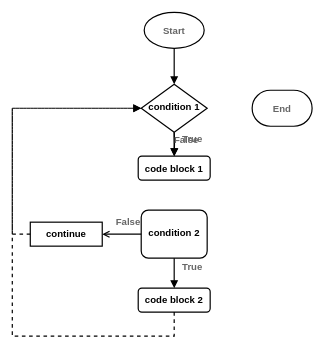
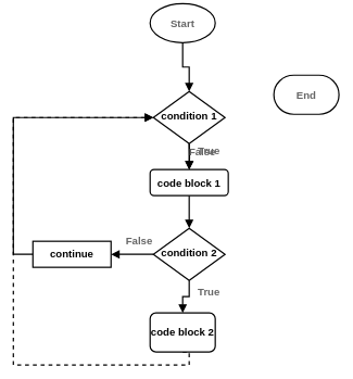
- <mxCell id="6" value="&lt;font color=&quot;#666666&quot;&gt;Start&lt;/font&gt;" style="strokeWidth=2;html=1;shape=mxgraph.flowchart.start_1;whiteSpace=wrap;fontSize=16;fontStyle=1" parent="1" vertex="1"><mxGeometry x="240" y="20" width="100" height="60" as="geometry" /></mxCell>
+ <mxCell id="6" value="&lt;font color=&quot;#666666&quot;&gt;Start&lt;/font&gt;" style="strokeWidth=2;html=1;shape=mxgraph.flowchart.start_1;whiteSpace=wrap;fontSize=16;fontStyle=1" parent="1" vertex="1"><mxGeometry x="230" y="5" width="100" height="60" as="geometry" /></mxCell>
- <mxCell id="7" value="&lt;font color=&quot;#666666&quot;&gt;End&lt;/font&gt;" style="strokeWidth=2;html=1;shape=mxgraph.flowchart.terminator;whiteSpace=wrap;fontSize=16;fontStyle=1" parent="1" vertex="1"><mxGeometry x="420" y="150" width="100" height="60" as="geometry" /></mxCell>
+ <mxCell id="7" value="&lt;font color=&quot;#666666&quot;&gt;End&lt;/font&gt;" style="strokeWidth=2;html=1;shape=mxgraph.flowchart.terminator;whiteSpace=wrap;fontSize=16;fontStyle=1" parent="1" vertex="1"><mxGeometry x="420" y="115" width="100" height="60" as="geometry" /></mxCell>
+ <mxCell id="10" value="" style="rounded=0;html=1;jettySize=auto;orthogonalLoop=1;fontSize=16;endArrow=block;endFill=1;endSize=8;strokeWidth=2;shadow=0;labelBackgroundColor=none;edgeStyle=orthogonalEdgeStyle;fontStyle=1;exitX=0.5;exitY=1;exitDx=0;exitDy=0;entryX=0.5;entryY=0;entryDx=0;entryDy=0;" edge="1" parent="1" source="8" target="11"><mxGeometry relative="1" as="geometry"><mxPoint x="300" y="90" as="sourcePoint" /><mxPoint x="390" y="120" as="targetPoint" /></mxGeometry></mxCell>
- <mxCell id="16" value="" style="rounded=0;html=1;jettySize=auto;orthogonalLoop=1;fontSize=16;endArrow=block;endFill=1;endSize=8;strokeWidth=2;shadow=0;labelBackgroundColor=none;edgeStyle=orthogonalEdgeStyle;fontStyle=1;entryX=0;entryY=0.5;entryDx=0;entryDy=0;exitX=0;exitY=0.5;exitDx=0;exitDy=0;dashed=1;" edge="1" parent="1" source="15" target="4"><mxGeometry y="20" relative="1" as="geometry"><mxPoint as="offset" /><mxPoint x="300" y="550" as="sourcePoint" /><mxPoint x="245" y="190" as="targetPoint" /><Array as="points"><mxPoint x="20" y="390" /><mxPoint x="20" y="180" /></Array></mxGeometry></mxCell>
+ <mxCell id="16" value="" style="rounded=0;html=1;jettySize=auto;orthogonalLoop=1;fontSize=16;endArrow=block;endFill=1;endSize=8;strokeWidth=2;shadow=0;labelBackgroundColor=none;edgeStyle=orthogonalEdgeStyle;fontStyle=1;entryX=0;entryY=0.5;entryDx=0;entryDy=0;exitX=0;exitY=0.5;exitDx=0;exitDy=0;" edge="1" parent="1" source="15" target="4"><mxGeometry y="20" relative="1" as="geometry"><mxPoint as="offset" /><mxPoint x="300" y="550" as="sourcePoint" /><mxPoint x="245" y="190" as="targetPoint" /><Array as="points"><mxPoint x="20" y="390" /><mxPoint x="20" y="180" /></Array></mxGeometry></mxCell>
- <mxCell id="12" value="&lt;font color=&quot;#666666&quot;&gt;False&lt;/font&gt;" style="edgeStyle=orthogonalEdgeStyle;rounded=0;html=1;jettySize=auto;orthogonalLoop=1;fontSize=16;endArrow=open;endFill=1;endSize=8;strokeWidth=2;shadow=0;labelBackgroundColor=none;fontStyle=1;exitX=0;exitY=0.5;exitDx=0;exitDy=0;entryX=1;entryY=0.5;entryDx=0;entryDy=0;" edge="1" parent="1" source="11" target="15"><mxGeometry x="-0.333" y="-20" relative="1" as="geometry"><mxPoint as="offset" /><mxPoint x="460" y="390" as="targetPoint" /><mxPoint x="355" y="190" as="sourcePoint" /><Array as="points" /></mxGeometry></mxCell>
+ <mxCell id="12" value="&lt;font color=&quot;#666666&quot;&gt;False&lt;/font&gt;" style="edgeStyle=orthogonalEdgeStyle;rounded=0;html=1;jettySize=auto;orthogonalLoop=1;fontSize=16;endArrow=block;endFill=1;endSize=8;strokeWidth=2;shadow=0;labelBackgroundColor=none;fontStyle=1;exitX=0;exitY=0.5;exitDx=0;exitDy=0;entryX=1;entryY=0.5;entryDx=0;entryDy=0;" edge="1" parent="1" source="11" target="15"><mxGeometry x="-0.333" y="-20" relative="1" as="geometry"><mxPoint as="offset" /><mxPoint x="460" y="390" as="targetPoint" /><mxPoint x="355" y="190" as="sourcePoint" /><Array as="points" /></mxGeometry></mxCell>
- <mxCell id="11" value="&lt;div style=&quot;font-size: 16px&quot;&gt;condition 2&lt;/div&gt;" style="whiteSpace=wrap;html=1;shadow=0;fontFamily=Helvetica;fontSize=16;align=center;strokeWidth=2;spacing=6;spacingTop=-4;fontStyle=1;rounded=1;" vertex="1" parent="1"><mxGeometry x="235" y="350" width="110" height="80" as="geometry" /></mxCell>
+ <mxCell id="11" value="&lt;div style=&quot;font-size: 16px&quot;&gt;condition 2&lt;/div&gt;" style="rhombus;whiteSpace=wrap;html=1;shadow=0;fontFamily=Helvetica;fontSize=16;align=center;strokeWidth=2;spacing=6;spacingTop=-4;fontStyle=1" vertex="1" parent="1"><mxGeometry x="235" y="350" width="110" height="80" as="geometry" /></mxCell>
- <mxCell id="14" value="&lt;div&gt;code block 2&lt;/div&gt;" style="rounded=1;whiteSpace=wrap;html=1;fontSize=16;glass=0;strokeWidth=2;shadow=0;fontStyle=1" vertex="1" parent="1"><mxGeometry x="230" y="480" width="120" height="40" as="geometry" /></mxCell>
+ <mxCell id="14" value="&lt;div&gt;code block 2&lt;/div&gt;" style="rounded=1;whiteSpace=wrap;html=1;fontSize=16;glass=0;strokeWidth=2;shadow=0;fontStyle=1" vertex="1" parent="1"><mxGeometry x="230" y="480" width="100" height="60" as="geometry" /></mxCell>
